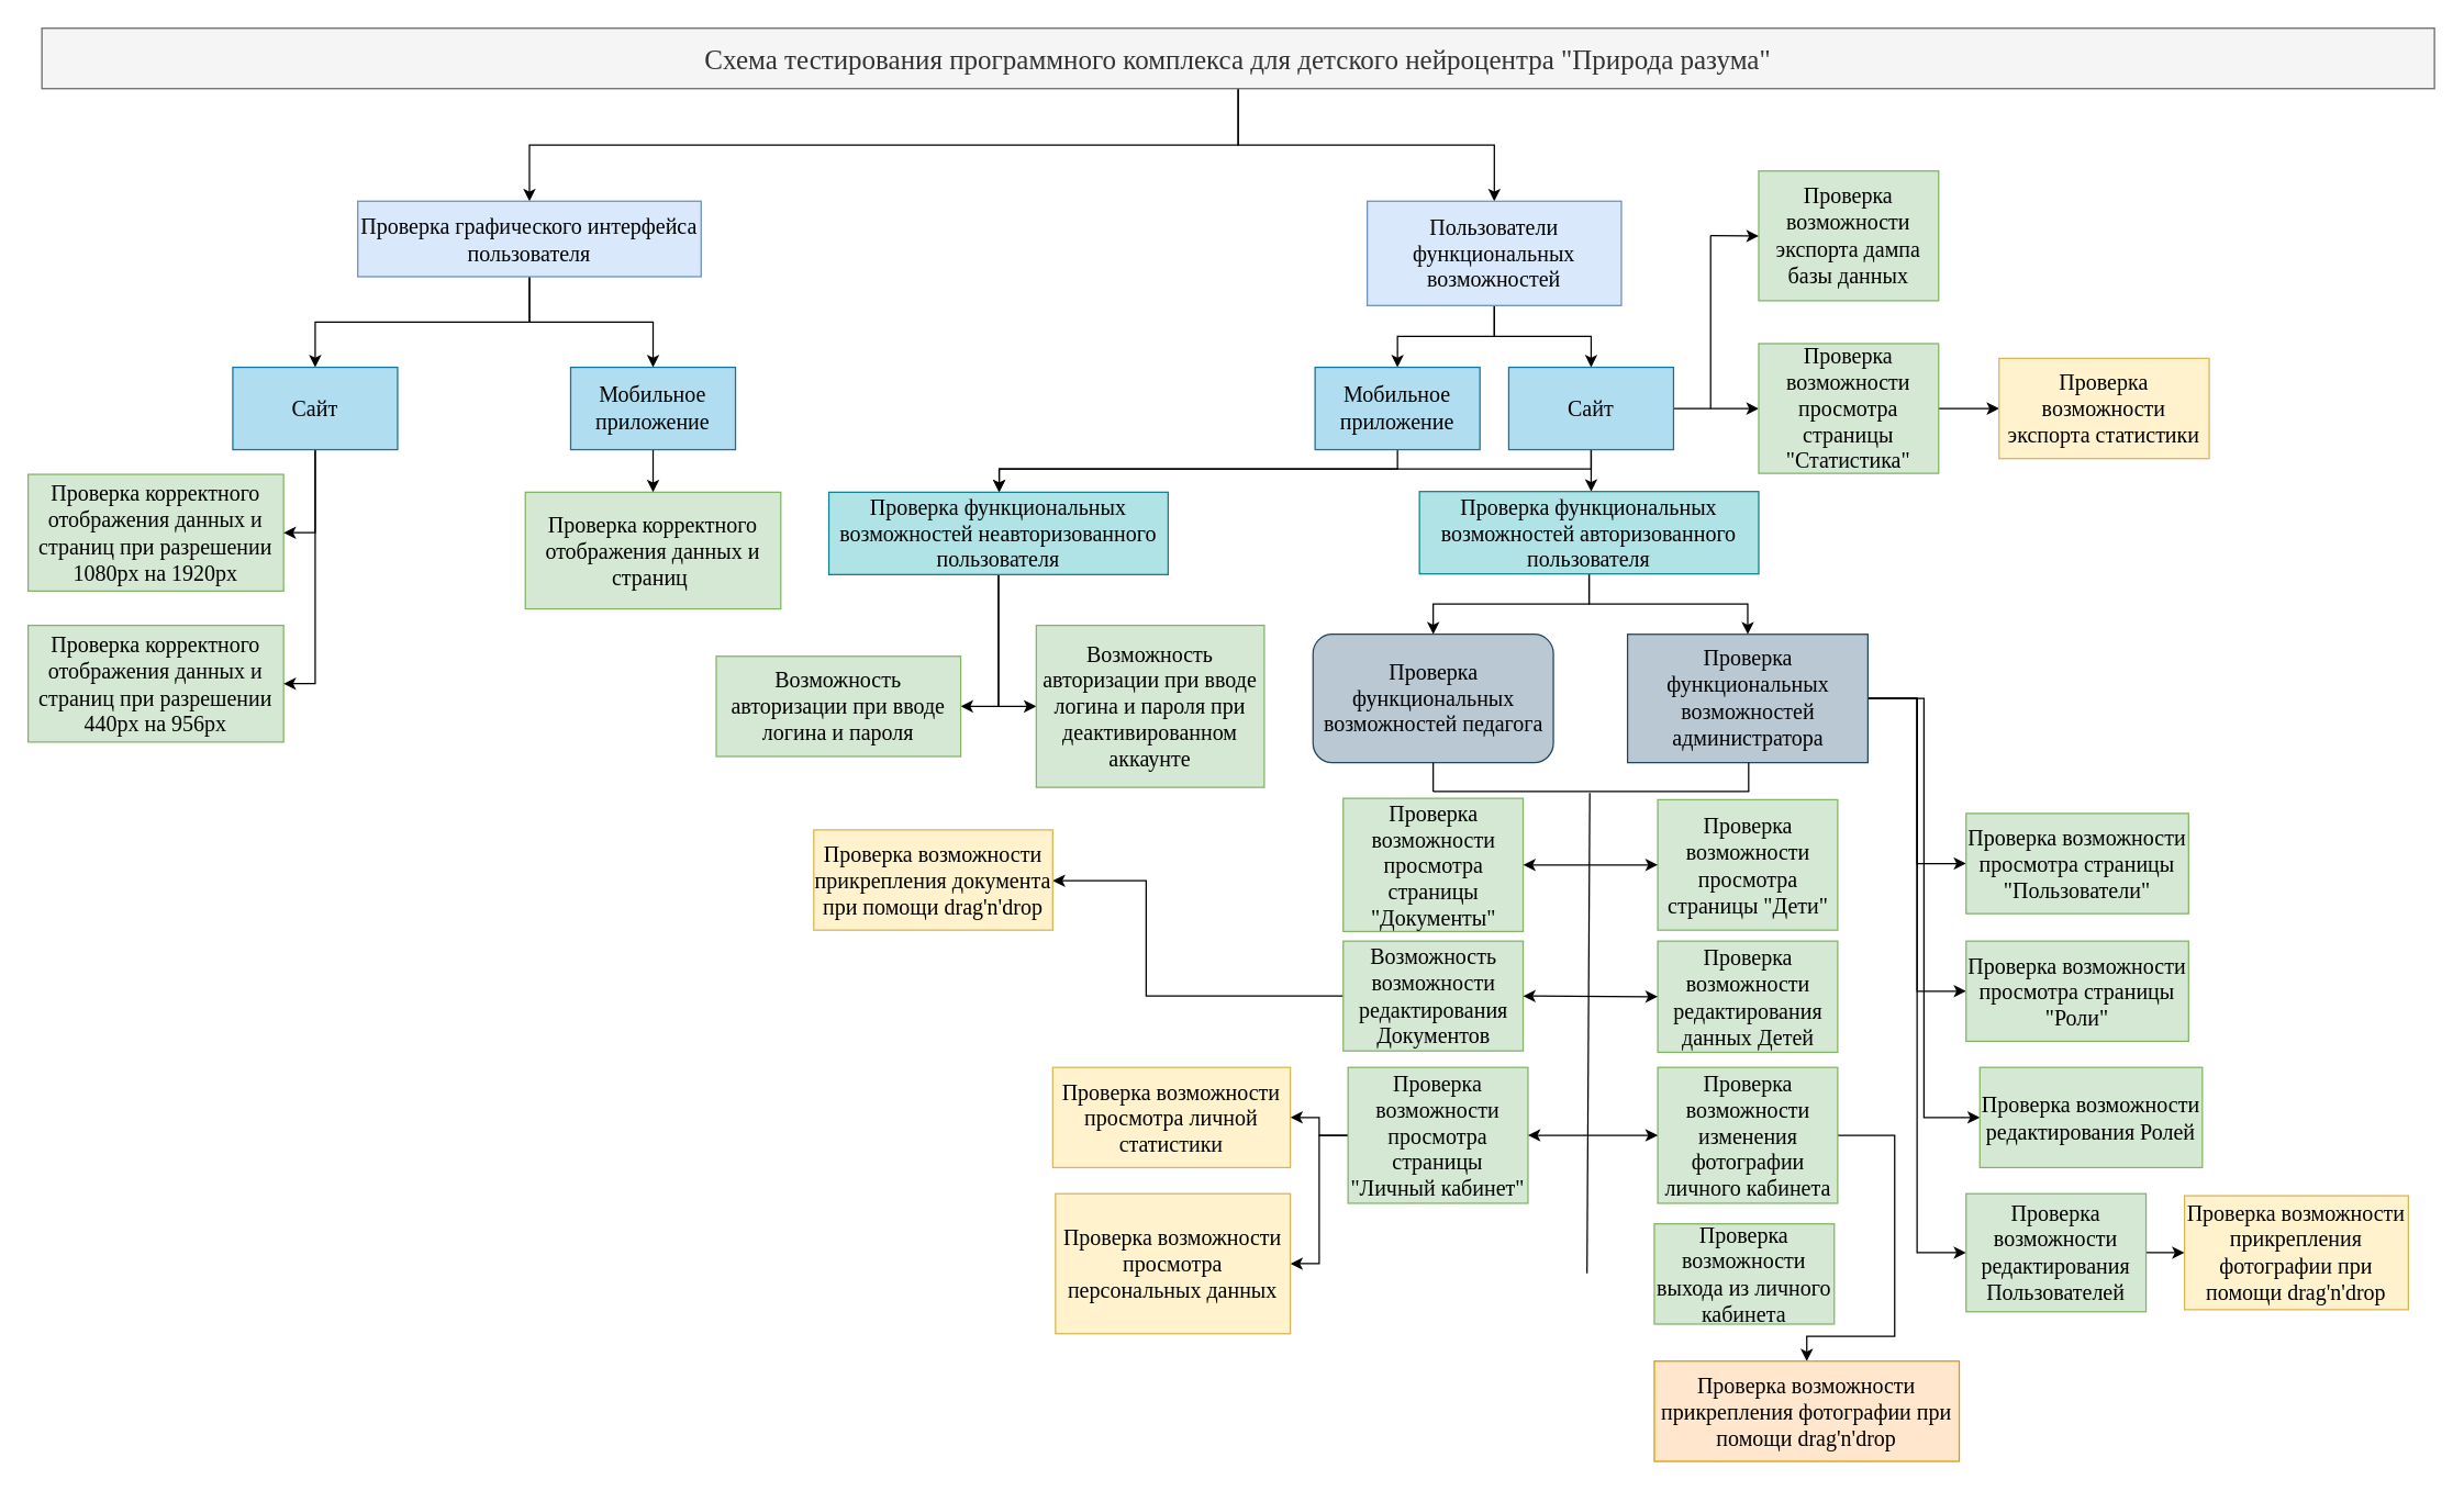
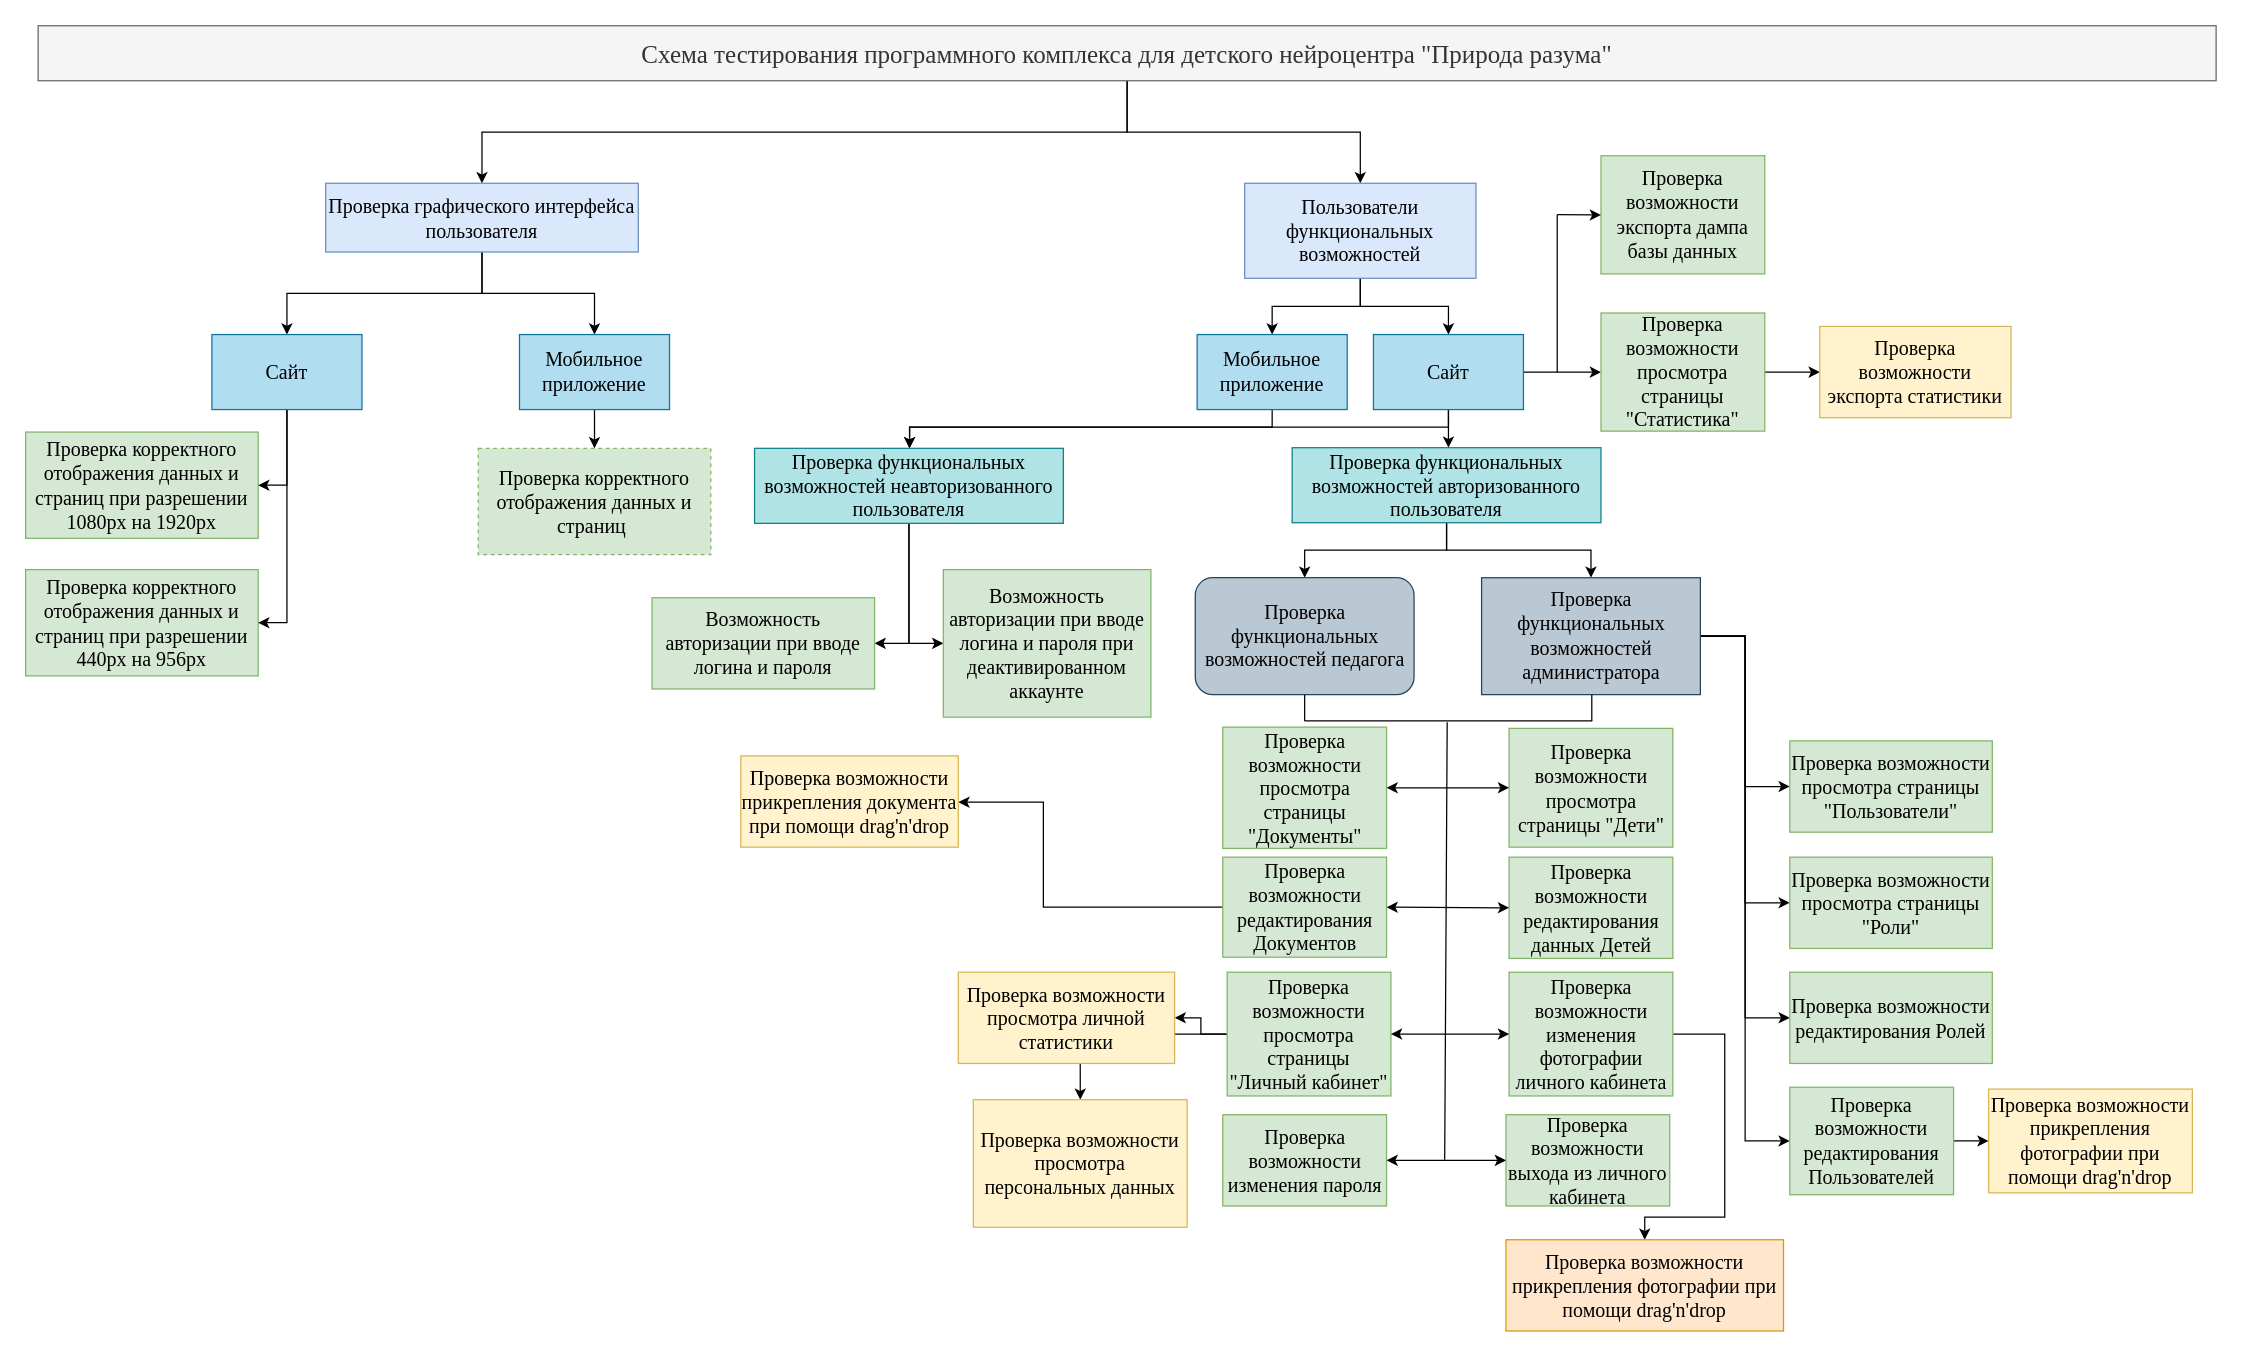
- <mxCell id="2" value="Проверка корректного отображения данных и страниц&amp;nbsp;" style="rounded=0;whiteSpace=wrap;html=1;fillColor=#d5e8d4;strokeColor=#82b366;fontFamily=Garamond;fontSize=16;" parent="1" vertex="1"><mxGeometry x="382" y="358" width="186" height="85" as="geometry" /></mxCell>
+ <mxCell id="2" value="Проверка корректного отображения данных и страниц&amp;nbsp;" style="rounded=0;whiteSpace=wrap;html=1;fillColor=#d5e8d4;strokeColor=#82b366;fontFamily=Garamond;fontSize=16;dashed=1;" parent="1" vertex="1"><mxGeometry x="382" y="358" width="186" height="85" as="geometry" /></mxCell>
- <mxCell id="43" value="Возможность возможности редактирования Документов" style="rounded=0;whiteSpace=wrap;html=1;fillColor=#d5e8d4;strokeColor=#82b366;fontFamily=Garamond;fontSize=16;" parent="1" vertex="1"><mxGeometry x="977.5" y="685" width="131" height="80" as="geometry" /></mxCell>
+ <mxCell id="43" value="Проверка возможности редактирования Документов" style="rounded=0;whiteSpace=wrap;html=1;fillColor=#d5e8d4;strokeColor=#82b366;fontFamily=Garamond;fontSize=16;" parent="1" vertex="1"><mxGeometry x="977.5" y="685" width="131" height="80" as="geometry" /></mxCell>
- <mxCell id="59" value="Проверка возможности редактирования Ролей" style="rounded=0;whiteSpace=wrap;html=1;fillColor=#d5e8d4;strokeColor=#82b366;fontFamily=Garamond;fontSize=16;" parent="1" vertex="1"><mxGeometry x="1441" y="777" width="162" height="73" as="geometry" /></mxCell>
+ <mxCell id="59" value="Проверка возможности редактирования Ролей" style="rounded=0;whiteSpace=wrap;html=1;fillColor=#d5e8d4;strokeColor=#82b366;fontFamily=Garamond;fontSize=16;" parent="1" vertex="1"><mxGeometry x="1431" y="777" width="162" height="73" as="geometry" /></mxCell>
- <mxCell id="67" value="Проверка возможности просмотра персональных данных" style="rounded=0;whiteSpace=wrap;html=1;fontFamily=Garamond;fillColor=#fff2cc;strokeColor=#d6b656;fontSize=16;" parent="1" vertex="1"><mxGeometry x="768" y="869" width="171" height="102" as="geometry" /></mxCell>
+ <mxCell id="67" value="Проверка возможности просмотра персональных данных" style="rounded=0;whiteSpace=wrap;html=1;fontFamily=Garamond;fillColor=#fff2cc;strokeColor=#d6b656;fontSize=16;" parent="1" vertex="1"><mxGeometry x="778" y="879" width="171" height="102" as="geometry" /></mxCell>
+ <mxCell id="49" value="Проверка возможности изменения пароля" style="rounded=0;whiteSpace=wrap;html=1;fillColor=#d5e8d4;strokeColor=#82b366;fontFamily=Garamond;fontSize=16;" parent="1" vertex="1"><mxGeometry x="977.5" y="891" width="131" height="73" as="geometry" /></mxCell>
+ <mxCell id="55" value="" style="endArrow=classic;startArrow=classic;html=1;rounded=0;exitX=1;exitY=0.5;exitDx=0;exitDy=0;entryX=0;entryY=0.5;entryDx=0;entryDy=0;fontFamily=Garamond;fontSize=16;" parent="1" source="49" target="50" edge="1"><mxGeometry width="50" height="50" relative="1" as="geometry"><mxPoint x="1117" y="965" as="sourcePoint" /><mxPoint x="1167" y="915" as="targetPoint" /></mxGeometry></mxCell>
